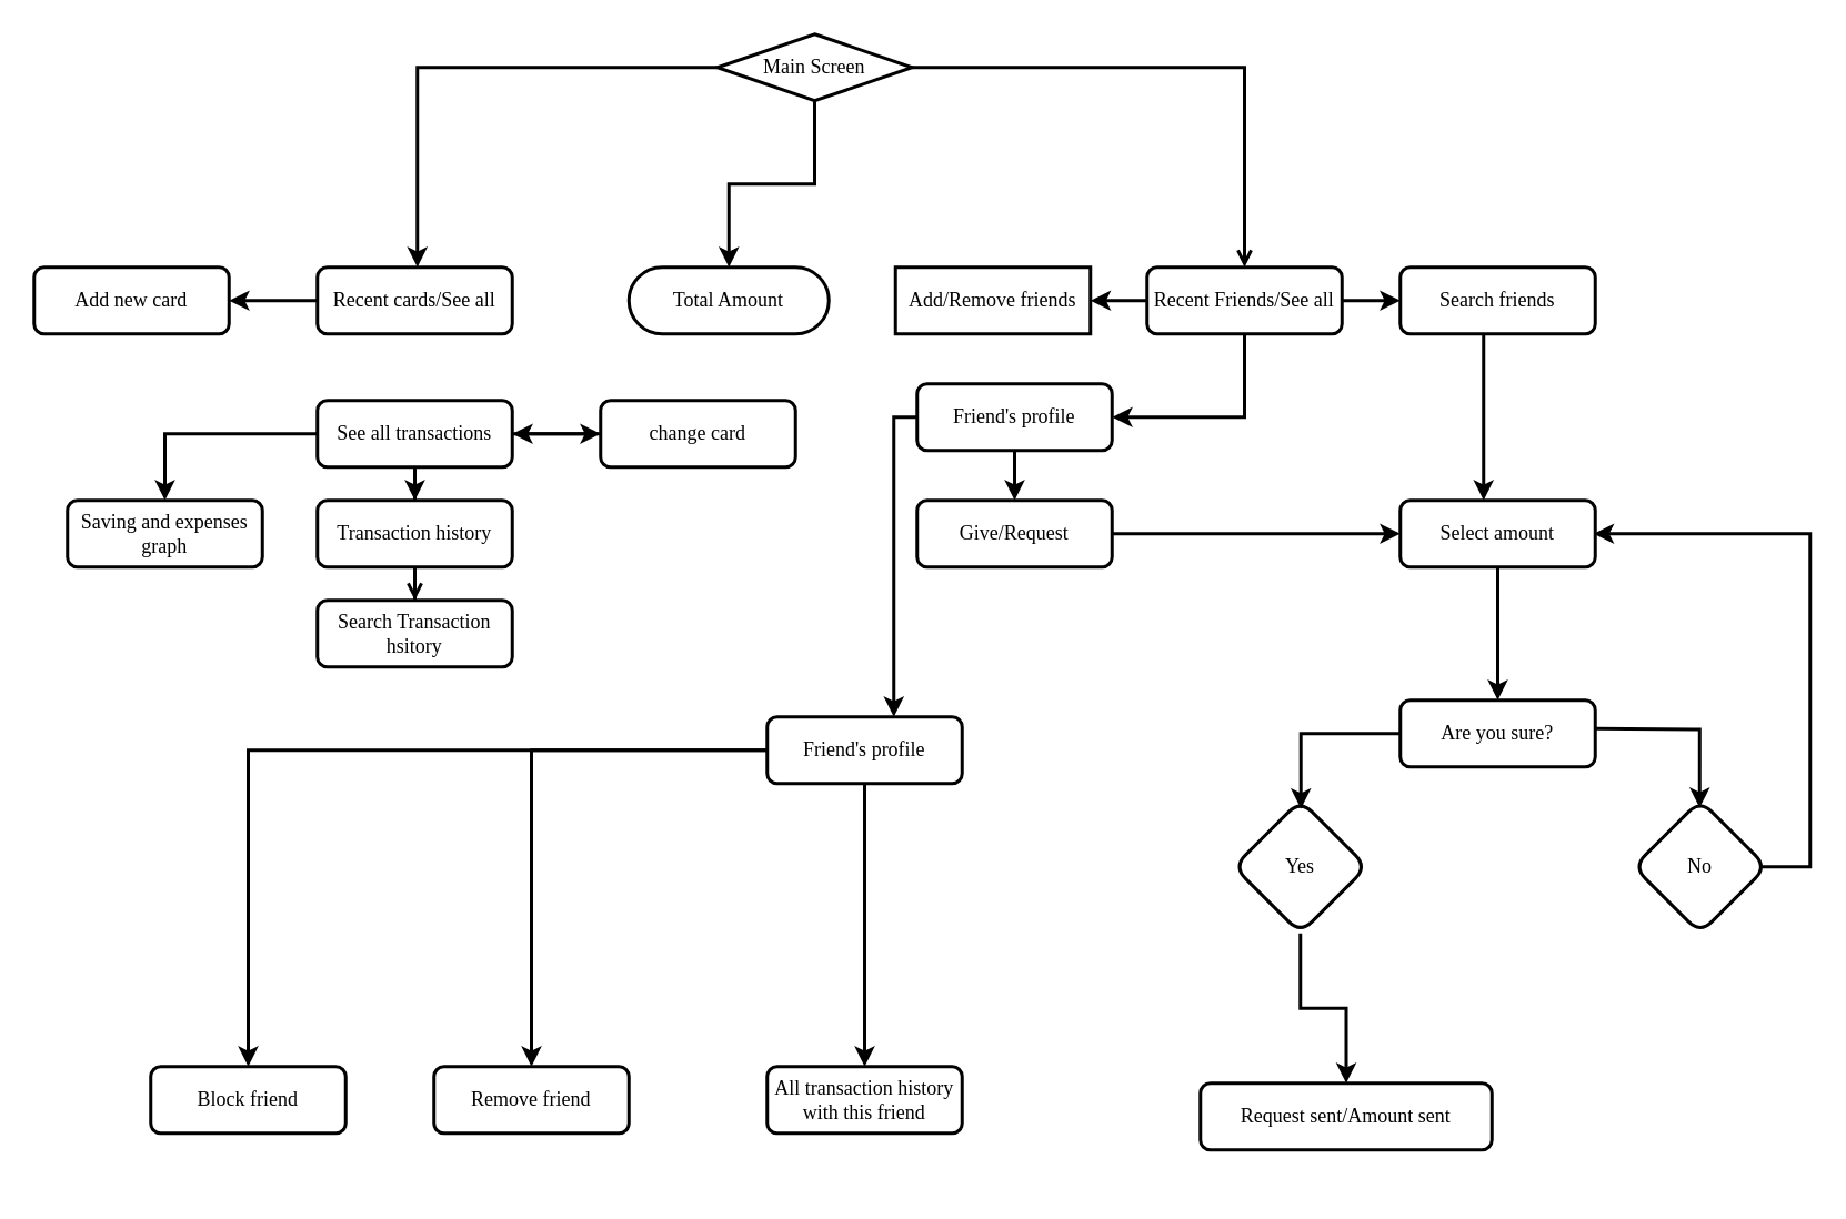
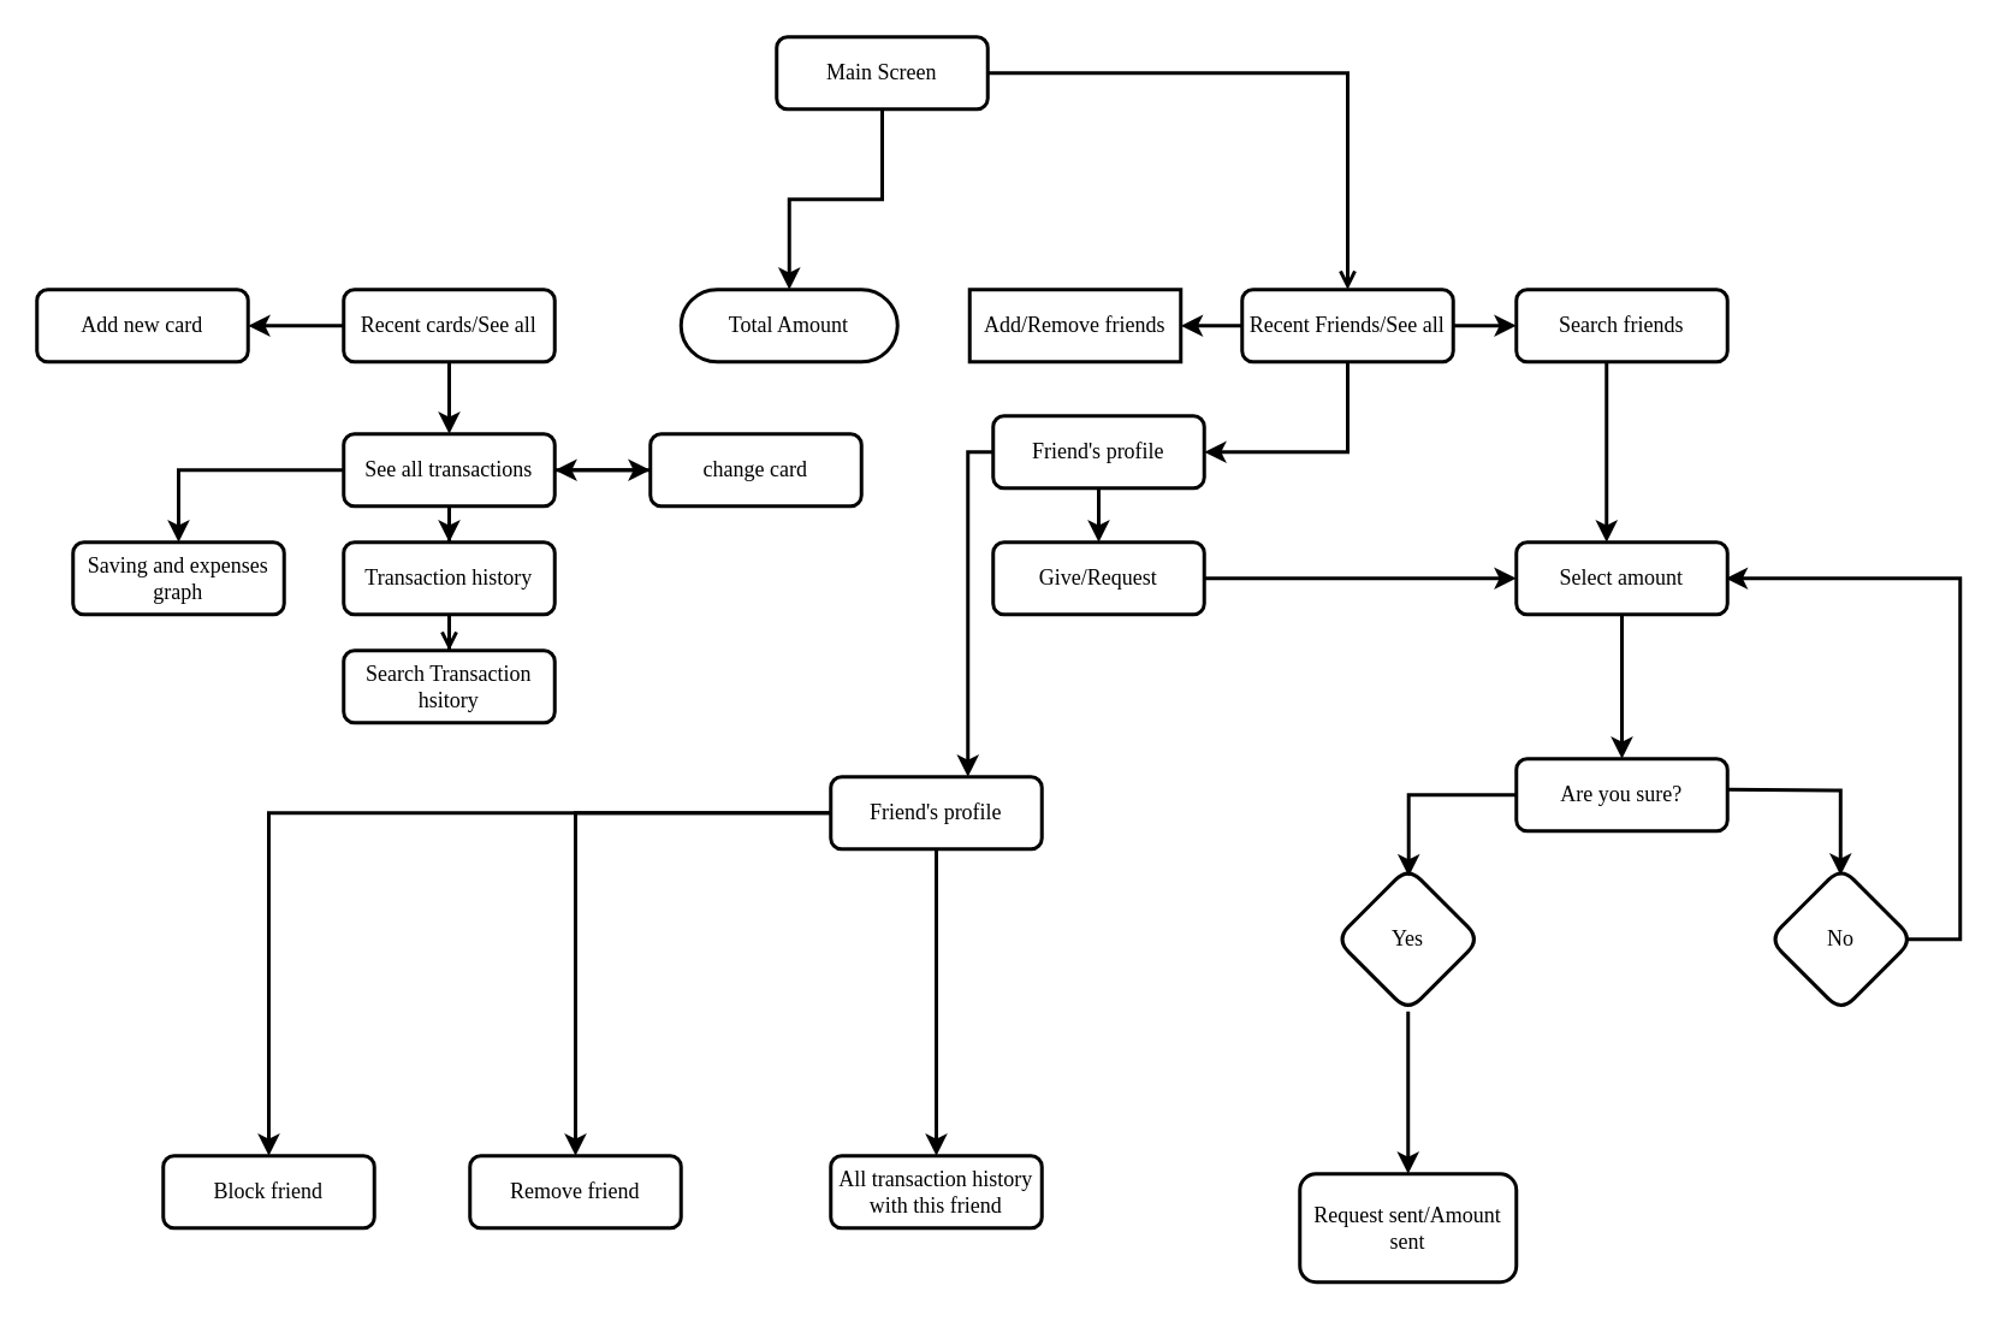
- <mxCell id="2" value="" style="edgeStyle=orthogonalEdgeStyle;rounded=0;orthogonalLoop=1;jettySize=auto;html=1;fontFamily=Baloo;fontSource=https%3A%2F%2Ffonts.googleapis.com%2Fcss%3Ffamily%3DBaloo;fontStyle=0;labelBackgroundColor=none;fontColor=default;fillColor=none;strokeWidth=2;" edge="1" parent="1" source="5" target="8"><mxGeometry relative="1" as="geometry"><Array as="points"><mxPoint x="250" y="40" /></Array></mxGeometry></mxCell>
- <mxCell id="5" value="Main Screen" style="rhombus;whiteSpace=wrap;html=1;fontSize=12;glass=0;strokeWidth=2;shadow=0;fontFamily=Baloo;fontStyle=0;fontSource=https%3A%2F%2Ffonts.googleapis.com%2Fcss%3Ffamily%3DBaloo;labelBackgroundColor=none;fillColor=none;" vertex="1" parent="1"><mxGeometry x="430" width="117" height="40" as="geometry" y="20" /></mxCell>
+ <mxCell id="5" value="Main Screen" style="rounded=1;whiteSpace=wrap;html=1;fontSize=12;glass=0;strokeWidth=2;shadow=0;fontFamily=Baloo;fontStyle=0;fontSource=https%3A%2F%2Ffonts.googleapis.com%2Fcss%3Ffamily%3DBaloo;labelBackgroundColor=none;fillColor=none;" vertex="1" parent="1"><mxGeometry x="430" width="117" height="40" as="geometry" y="20" /></mxCell>
+ <mxCell id="7" value="" style="edgeStyle=orthogonalEdgeStyle;rounded=0;orthogonalLoop=1;jettySize=auto;html=1;fontFamily=Baloo;fontSource=https%3A%2F%2Ffonts.googleapis.com%2Fcss%3Ffamily%3DBaloo;fontStyle=0;labelBackgroundColor=none;fontColor=default;fillColor=none;strokeWidth=2;" edge="1" parent="1" source="8" target="17"><mxGeometry relative="1" as="geometry" /></mxCell>
- <mxCell id="39" value="Request sent/Amount sent" style="whiteSpace=wrap;html=1;fontFamily=Baloo;rounded=1;glass=0;strokeWidth=2;shadow=0;fontStyle=0;fontSource=https%3A%2F%2Ffonts.googleapis.com%2Fcss%3Ffamily%3DBaloo;labelBackgroundColor=none;fillColor=none;" vertex="1" parent="1"><mxGeometry x="720" y="650" width="175" height="40" as="geometry" /></mxCell>
+ <mxCell id="39" value="Request sent/Amount sent" style="whiteSpace=wrap;html=1;fontFamily=Baloo;rounded=1;glass=0;strokeWidth=2;shadow=0;fontStyle=0;fontSource=https%3A%2F%2Ffonts.googleapis.com%2Fcss%3Ffamily%3DBaloo;labelBackgroundColor=none;fillColor=none;" vertex="1" parent="1"><mxGeometry x="720" y="650" width="120" height="60" as="geometry" /></mxCell>
